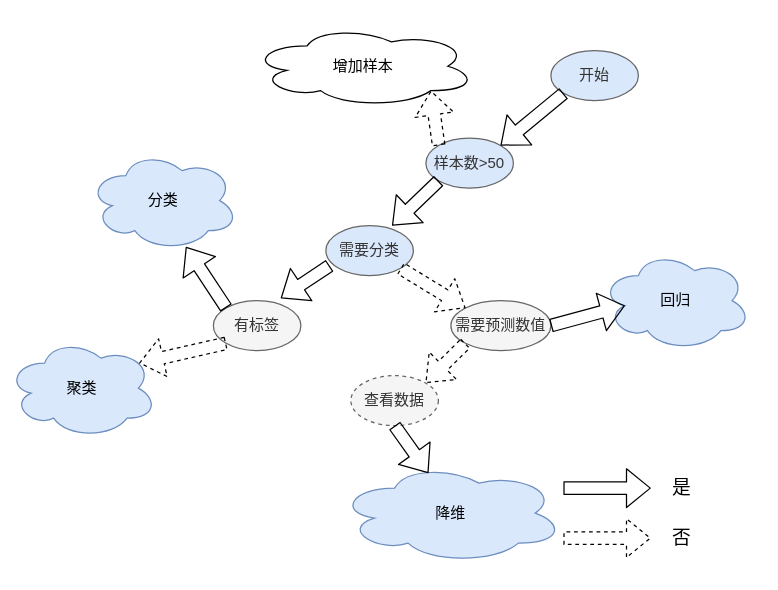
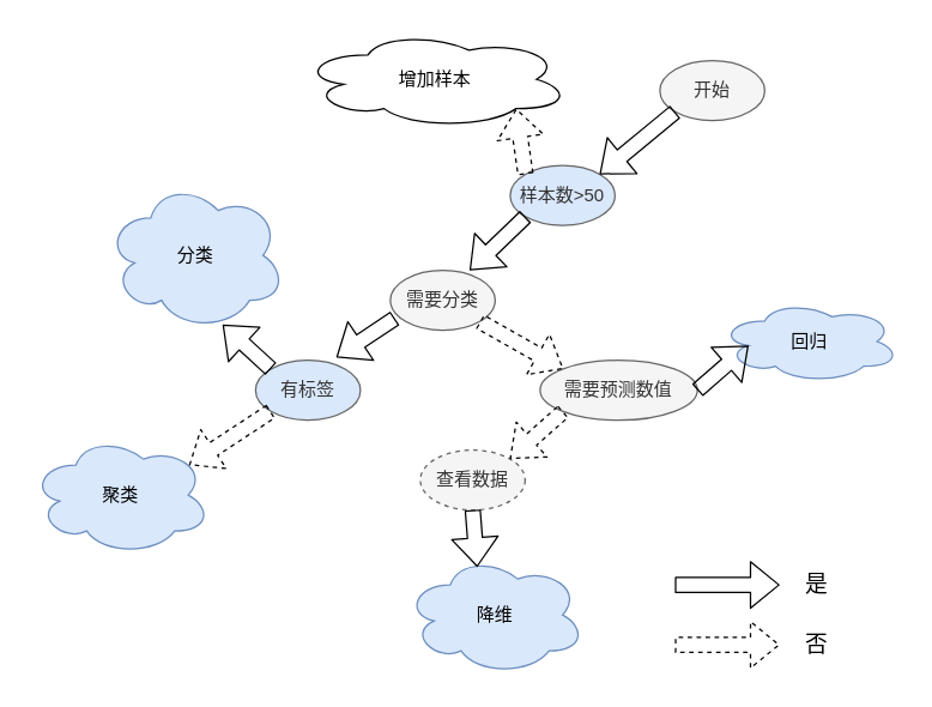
- <mxCell id="4" value="开始" style="ellipse;whiteSpace=wrap;html=1;fillColor=#dae8fc;strokeColor=#666666;fontColor=#333333;" vertex="1" parent="1"><mxGeometry x="440" y="40" width="70" height="40" as="geometry" /></mxCell>
+ <mxCell id="4" value="开始" style="ellipse;whiteSpace=wrap;html=1;fillColor=#f5f5f5;strokeColor=#666666;fontColor=#333333;" vertex="1" parent="1"><mxGeometry x="440" y="40" width="70" height="40" as="geometry" /></mxCell>
- <mxCell id="8" value="分类" style="ellipse;shape=cloud;whiteSpace=wrap;html=1;fillColor=#dae8fc;strokeColor=#6c8ebf;" vertex="1" parent="1"><mxGeometry x="70" y="120" width="120" height="80" as="geometry" /></mxCell>
+ <mxCell id="8" value="分类" style="ellipse;shape=cloud;whiteSpace=wrap;html=1;fillColor=#dae8fc;strokeColor=#6c8ebf;" vertex="1" parent="1"><mxGeometry x="70" y="120" width="120" height="100" as="geometry" /></mxCell>
- <mxCell id="5" value="需要分类" style="ellipse;whiteSpace=wrap;html=1;fillColor=#dae8fc;strokeColor=#666666;fontColor=#333333;" vertex="1" parent="1"><mxGeometry x="260" y="180" width="70" height="40" as="geometry" /></mxCell>
+ <mxCell id="5" value="需要分类" style="ellipse;whiteSpace=wrap;html=1;fillColor=#f5f5f5;strokeColor=#666666;fontColor=#333333;" vertex="1" parent="1"><mxGeometry x="260" y="180" width="70" height="40" as="geometry" /></mxCell>
- <mxCell id="9" value="回归" style="ellipse;shape=cloud;whiteSpace=wrap;html=1;fillColor=#dae8fc;strokeColor=#6c8ebf;" vertex="1" parent="1"><mxGeometry x="480" y="200" width="120" height="80" as="geometry" /></mxCell>
+ <mxCell id="9" value="回归" style="ellipse;shape=cloud;whiteSpace=wrap;html=1;fillColor=#dae8fc;strokeColor=#6c8ebf;" vertex="1" parent="1"><mxGeometry x="480" y="200" width="120" height="55" as="geometry" /></mxCell>
- <mxCell id="6" value="有标签" style="ellipse;whiteSpace=wrap;html=1;fillColor=#f5f5f5;strokeColor=#666666;fontColor=#333333;" vertex="1" parent="1"><mxGeometry x="170" y="240" width="70" height="40" as="geometry" /></mxCell>
+ <mxCell id="6" value="有标签" style="ellipse;whiteSpace=wrap;html=1;fillColor=#dae8fc;strokeColor=#666666;fontColor=#333333;" vertex="1" parent="1"><mxGeometry x="170" y="240" width="70" height="40" as="geometry" /></mxCell>
- <mxCell id="11" value="需要预测数值" style="ellipse;whiteSpace=wrap;html=1;fillColor=#f5f5f5;strokeColor=#666666;fontColor=#333333;" vertex="1" parent="1"><mxGeometry x="360" y="240" width="80" height="40" as="geometry" /></mxCell>
+ <mxCell id="11" value="需要预测数值" style="ellipse;whiteSpace=wrap;html=1;fillColor=#f5f5f5;strokeColor=#666666;fontColor=#333333;" vertex="1" parent="1"><mxGeometry x="360" y="240" width="105" height="40" as="geometry" /></mxCell>
- <mxCell id="7" value="聚类" style="ellipse;shape=cloud;whiteSpace=wrap;html=1;fillColor=#dae8fc;strokeColor=#6c8ebf;" vertex="1" parent="1"><mxGeometry x="5" y="270" width="120" height="80" as="geometry" /></mxCell>
+ <mxCell id="7" value="聚类" style="ellipse;shape=cloud;whiteSpace=wrap;html=1;fillColor=#dae8fc;strokeColor=#6c8ebf;" vertex="1" parent="1"><mxGeometry x="20" y="290" width="120" height="80" as="geometry" /></mxCell>
- <mxCell id="10" value="降维" style="ellipse;shape=cloud;whiteSpace=wrap;html=1;fillColor=#dae8fc;strokeColor=#6c8ebf;" vertex="1" parent="1"><mxGeometry x="270" y="370" width="180" height="80" as="geometry" /></mxCell>
+ <mxCell id="10" value="降维" style="ellipse;shape=cloud;whiteSpace=wrap;html=1;fillColor=#dae8fc;strokeColor=#6c8ebf;" vertex="1" parent="1"><mxGeometry x="270" y="370" width="120" height="80" as="geometry" /></mxCell>
